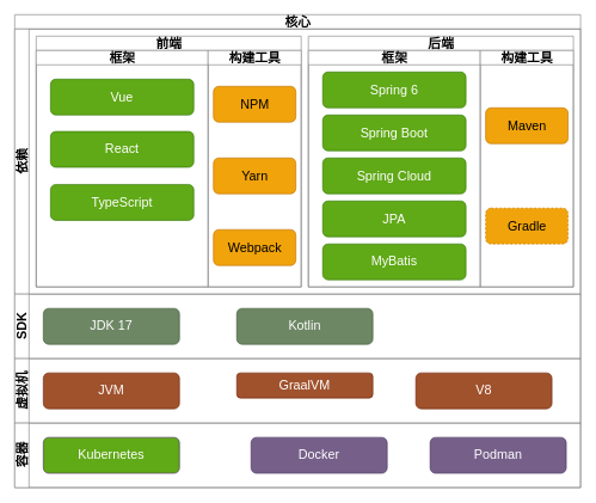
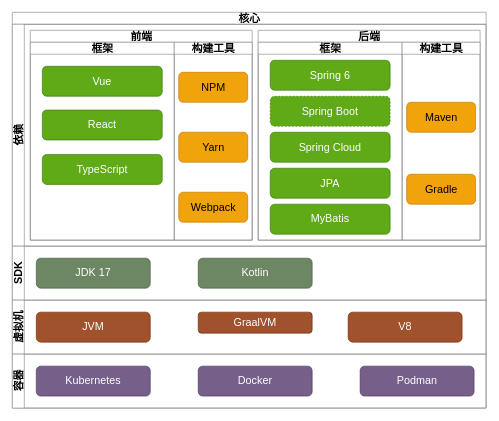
- <mxCell id="22" value="&lt;font size=&quot;4&quot;&gt;Maven&lt;/font&gt;" style="rounded=1;whiteSpace=wrap;html=1;fillColor=#f0a30a;strokeColor=#BD7000;fontColor=#000000;" vertex="1" parent="20"><mxGeometry x="7.5" y="80" width="115" height="50" as="geometry" /></mxCell>
+ <mxCell id="22" value="&lt;font size=&quot;4&quot;&gt;Maven&lt;/font&gt;" style="rounded=1;whiteSpace=wrap;html=1;fillColor=#f0a30a;strokeColor=#BD7000;fontColor=#000000;" vertex="1" parent="20"><mxGeometry x="7.5" y="100" width="115" height="50" as="geometry" /></mxCell>
- <mxCell id="18" value="&lt;font size=&quot;4&quot;&gt;Spring Boot&lt;/font&gt;" style="rounded=1;whiteSpace=wrap;html=1;fillColor=#60a917;strokeColor=#2D7600;fontColor=#ffffff;flipV=0;" vertex="1" parent="14"><mxGeometry x="20" y="90" width="200" height="50" as="geometry" /></mxCell>
+ <mxCell id="18" value="&lt;font size=&quot;4&quot;&gt;Spring Boot&lt;/font&gt;" style="rounded=1;whiteSpace=wrap;html=1;fillColor=#60a917;strokeColor=#2D7600;fontColor=#ffffff;flipV=0;dashed=1;" vertex="1" parent="14"><mxGeometry x="20" y="90" width="200" height="50" as="geometry" /></mxCell>
- <mxCell id="21" value="&lt;font size=&quot;4&quot;&gt;Gradle&lt;/font&gt;" style="rounded=1;whiteSpace=wrap;html=1;fillColor=#f0a30a;strokeColor=#BD7000;fontColor=#000000;dashed=1;" vertex="1" parent="20"><mxGeometry x="7.5" y="220" width="115" height="50" as="geometry" /></mxCell>
+ <mxCell id="21" value="&lt;font size=&quot;4&quot;&gt;Gradle&lt;/font&gt;" style="rounded=1;whiteSpace=wrap;html=1;fillColor=#f0a30a;strokeColor=#BD7000;fontColor=#000000;" vertex="1" parent="20"><mxGeometry x="7.5" y="220" width="115" height="50" as="geometry" /></mxCell>
- <mxCell id="31" value="&lt;font style=&quot;font-size: 18px;&quot;&gt;Kubernetes&lt;/font&gt;" style="rounded=1;whiteSpace=wrap;html=1;fillColor=#60a917;strokeColor=#432D57;fontColor=#ffffff;" vertex="1" parent="30"><mxGeometry x="40" y="20" width="190" height="50" as="geometry" /></mxCell>
+ <mxCell id="31" value="&lt;font style=&quot;font-size: 18px;&quot;&gt;Kubernetes&lt;/font&gt;" style="rounded=1;whiteSpace=wrap;html=1;fillColor=#76608a;strokeColor=#432D57;fontColor=#ffffff;" vertex="1" parent="30"><mxGeometry x="40" y="20" width="190" height="50" as="geometry" /></mxCell>
- <mxCell id="33" value="&lt;font size=&quot;4&quot;&gt;Docker&lt;/font&gt;" style="rounded=1;whiteSpace=wrap;html=1;fillColor=#76608a;strokeColor=#432D57;fontColor=#ffffff;" vertex="1" parent="30"><mxGeometry x="330" y="20" width="190" height="50" as="geometry" /></mxCell>
+ <mxCell id="33" value="&lt;font size=&quot;4&quot;&gt;Docker&lt;/font&gt;" style="rounded=1;whiteSpace=wrap;html=1;fillColor=#76608a;strokeColor=#432D57;fontColor=#ffffff;" vertex="1" parent="30"><mxGeometry x="310" y="20" width="190" height="50" as="geometry" /></mxCell>
